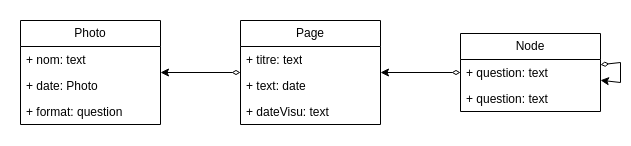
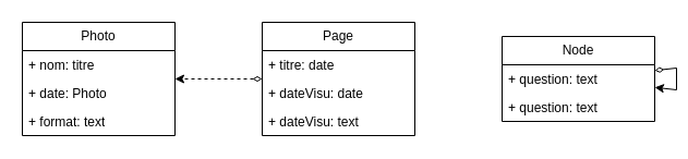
- <mxCell id="11" value="+ nom: text" style="text;strokeColor=none;fillColor=none;align=left;verticalAlign=top;spacingLeft=4;spacingRight=4;overflow=hidden;rotatable=0;points=[[0,0.5],[1,0.5]];portConstraint=eastwest;whiteSpace=wrap;html=1;" vertex="1" parent="10"><mxGeometry y="26" width="140" height="26" as="geometry" /></mxCell>
+ <mxCell id="11" value="+ nom: titre" style="text;strokeColor=none;fillColor=none;align=left;verticalAlign=top;spacingLeft=4;spacingRight=4;overflow=hidden;rotatable=0;points=[[0,0.5],[1,0.5]];portConstraint=eastwest;whiteSpace=wrap;html=1;" vertex="1" parent="10"><mxGeometry y="26" width="140" height="26" as="geometry" /></mxCell>
- <mxCell id="7" value="+ titre: text" style="text;strokeColor=none;fillColor=none;align=left;verticalAlign=top;spacingLeft=4;spacingRight=4;overflow=hidden;rotatable=0;points=[[0,0.5],[1,0.5]];portConstraint=eastwest;whiteSpace=wrap;html=1;" vertex="1" parent="6"><mxGeometry y="26" width="140" height="26" as="geometry" /></mxCell>
+ <mxCell id="7" value="+ titre: date" style="text;strokeColor=none;fillColor=none;align=left;verticalAlign=top;spacingLeft=4;spacingRight=4;overflow=hidden;rotatable=0;points=[[0,0.5],[1,0.5]];portConstraint=eastwest;whiteSpace=wrap;html=1;" vertex="1" parent="6"><mxGeometry y="26" width="140" height="26" as="geometry" /></mxCell>
- <mxCell id="5" style="edgeStyle=none;rounded=0;orthogonalLoop=1;jettySize=auto;html=1;startArrow=diamondThin;startFill=0;" edge="1" parent="1" source="6" target="10"><mxGeometry relative="1" as="geometry" /></mxCell>
+ <mxCell id="5" style="edgeStyle=none;rounded=0;orthogonalLoop=1;jettySize=auto;html=1;startArrow=diamondThin;startFill=0;dashed=1;" edge="1" parent="1" source="6" target="10"><mxGeometry relative="1" as="geometry" /></mxCell>
- <mxCell id="14" style="edgeStyle=none;rounded=0;orthogonalLoop=1;jettySize=auto;html=1;startArrow=diamondThin;startFill=0;" edge="1" parent="1" source="2" target="6"><mxGeometry relative="1" as="geometry" /></mxCell>
- <mxCell id="8" value="+ text: date" style="text;strokeColor=none;fillColor=none;align=left;verticalAlign=top;spacingLeft=4;spacingRight=4;overflow=hidden;rotatable=0;points=[[0,0.5],[1,0.5]];portConstraint=eastwest;whiteSpace=wrap;html=1;" vertex="1" parent="6"><mxGeometry y="52" width="140" height="26" as="geometry" /></mxCell>
+ <mxCell id="8" value="+ dateVisu: date" style="text;strokeColor=none;fillColor=none;align=left;verticalAlign=top;spacingLeft=4;spacingRight=4;overflow=hidden;rotatable=0;points=[[0,0.5],[1,0.5]];portConstraint=eastwest;whiteSpace=wrap;html=1;" vertex="1" parent="6"><mxGeometry y="52" width="140" height="26" as="geometry" /></mxCell>
- <mxCell id="13" value="+ format: question" style="text;strokeColor=none;fillColor=none;align=left;verticalAlign=top;spacingLeft=4;spacingRight=4;overflow=hidden;rotatable=0;points=[[0,0.5],[1,0.5]];portConstraint=eastwest;whiteSpace=wrap;html=1;" vertex="1" parent="10"><mxGeometry y="78" width="140" height="26" as="geometry" /></mxCell>
+ <mxCell id="13" value="+ format: text" style="text;strokeColor=none;fillColor=none;align=left;verticalAlign=top;spacingLeft=4;spacingRight=4;overflow=hidden;rotatable=0;points=[[0,0.5],[1,0.5]];portConstraint=eastwest;whiteSpace=wrap;html=1;" vertex="1" parent="10"><mxGeometry y="78" width="140" height="26" as="geometry" /></mxCell>
